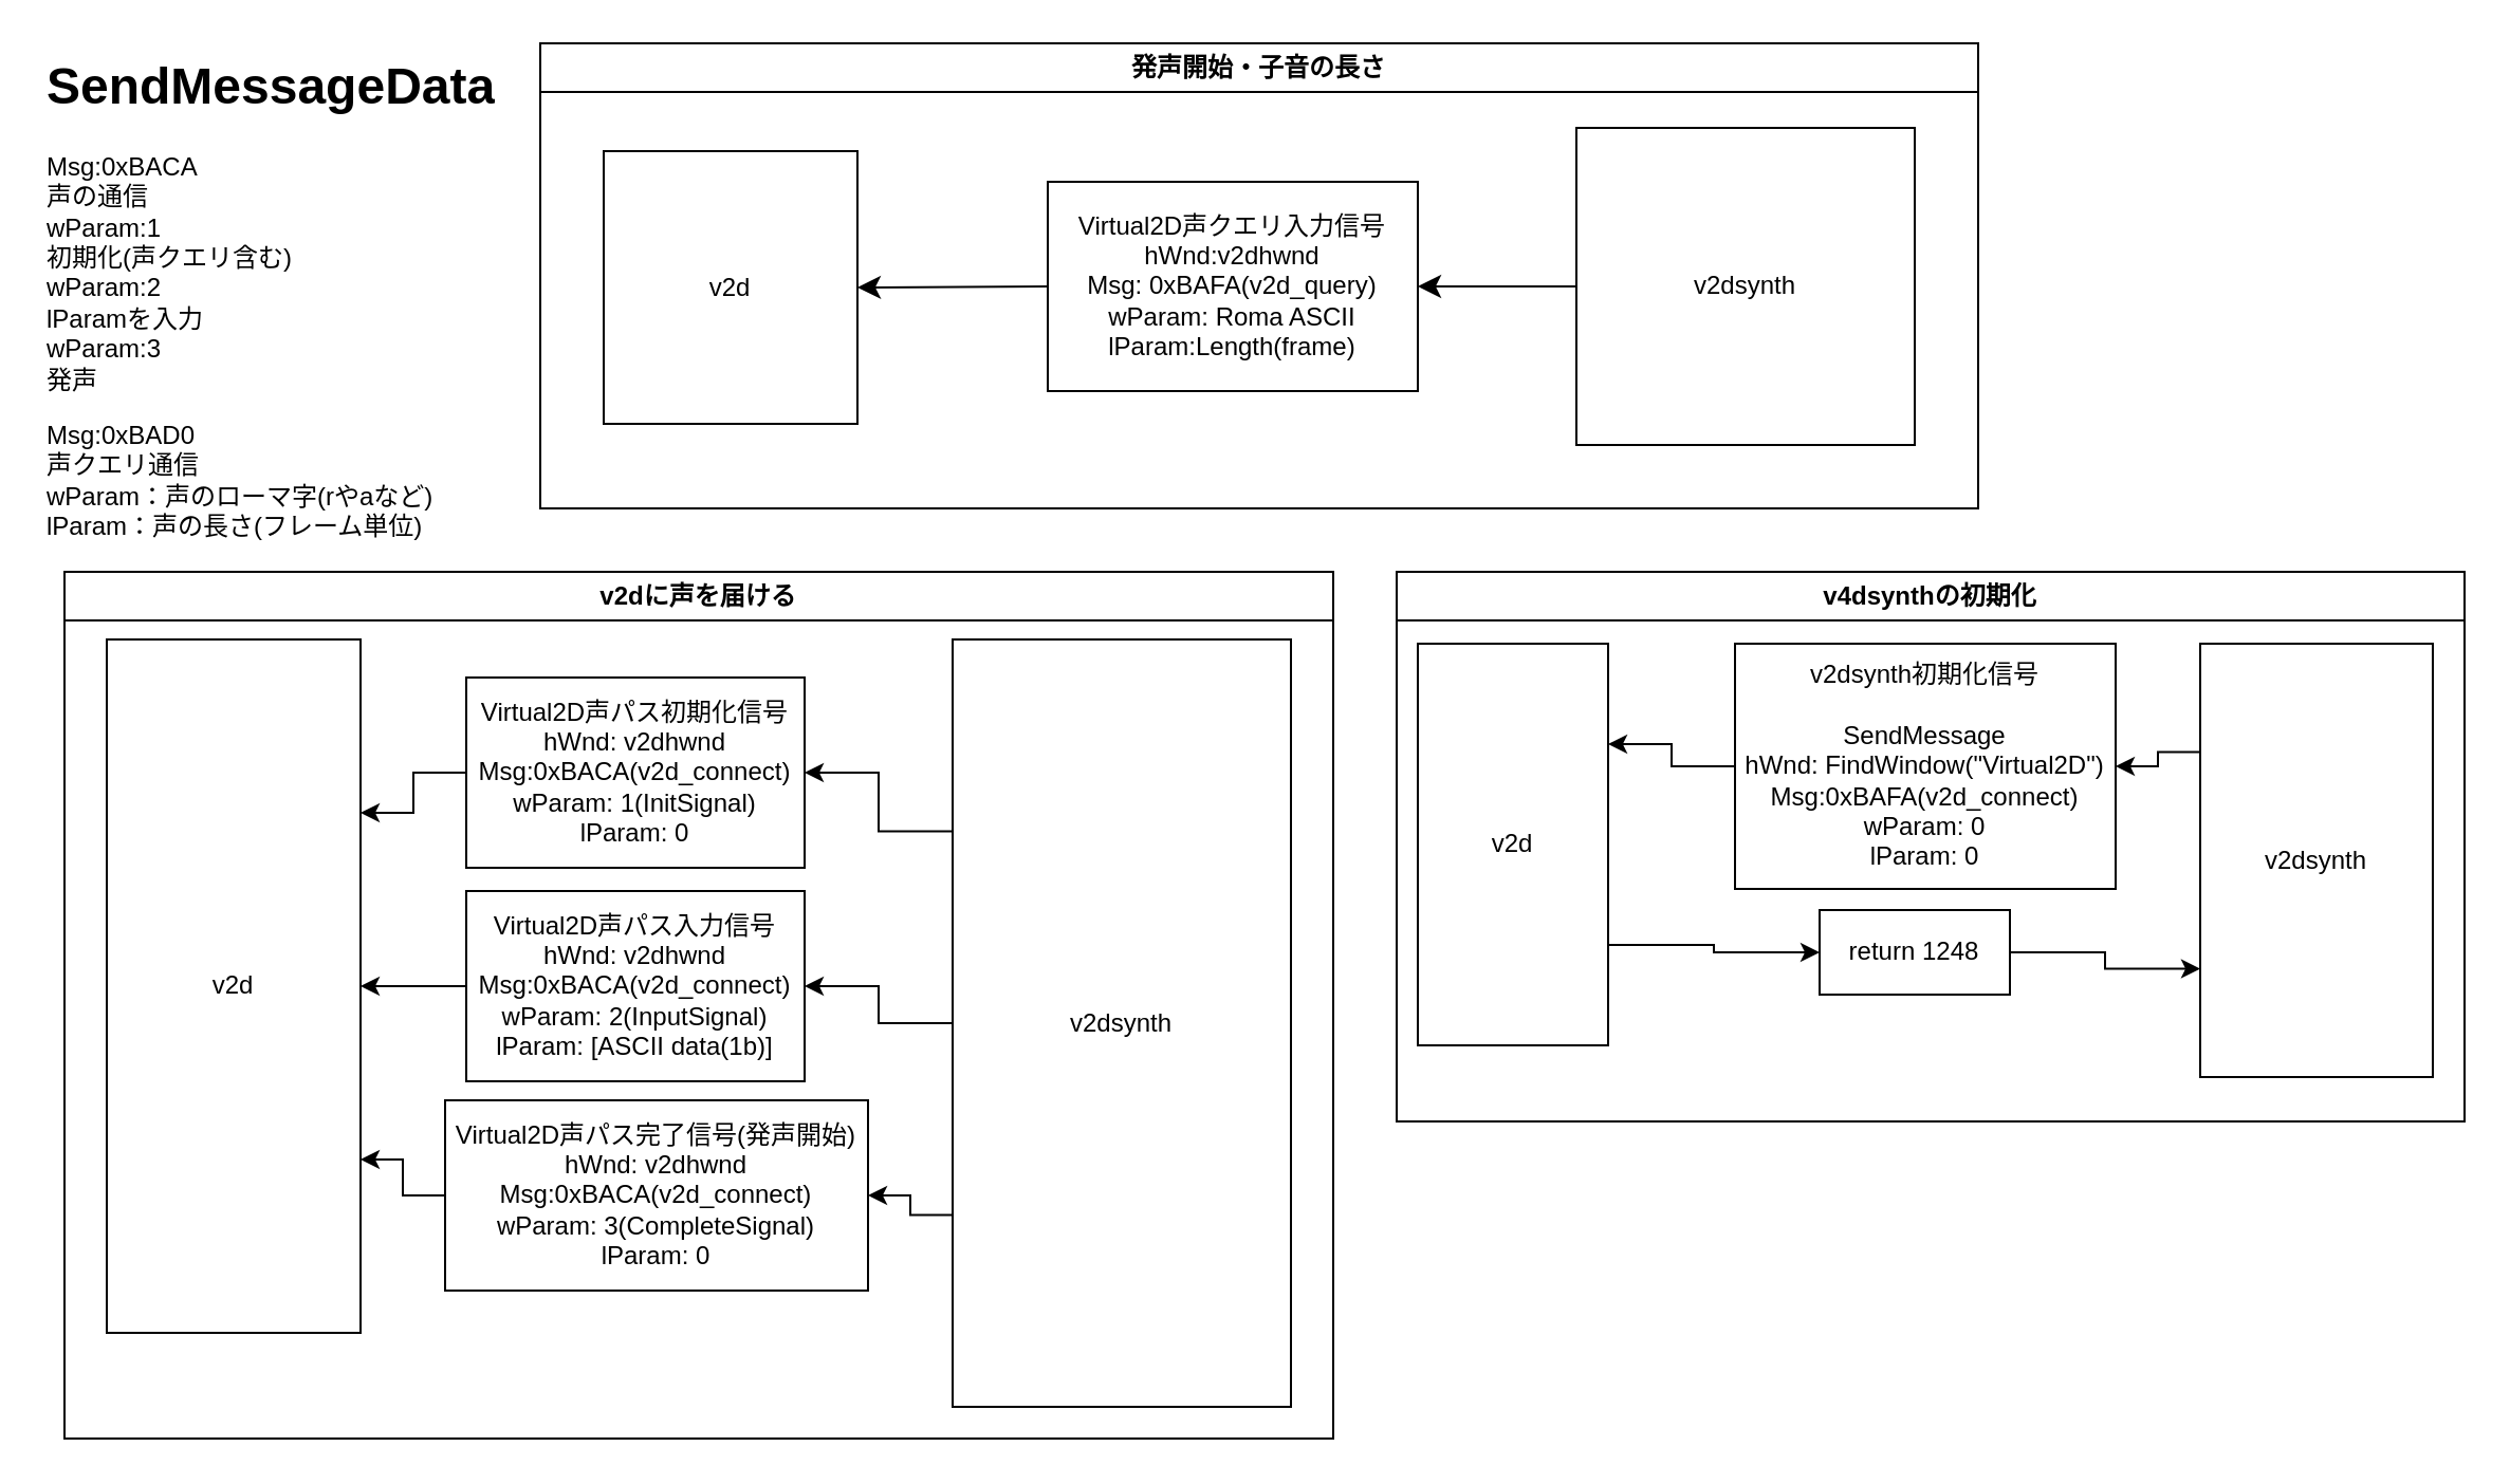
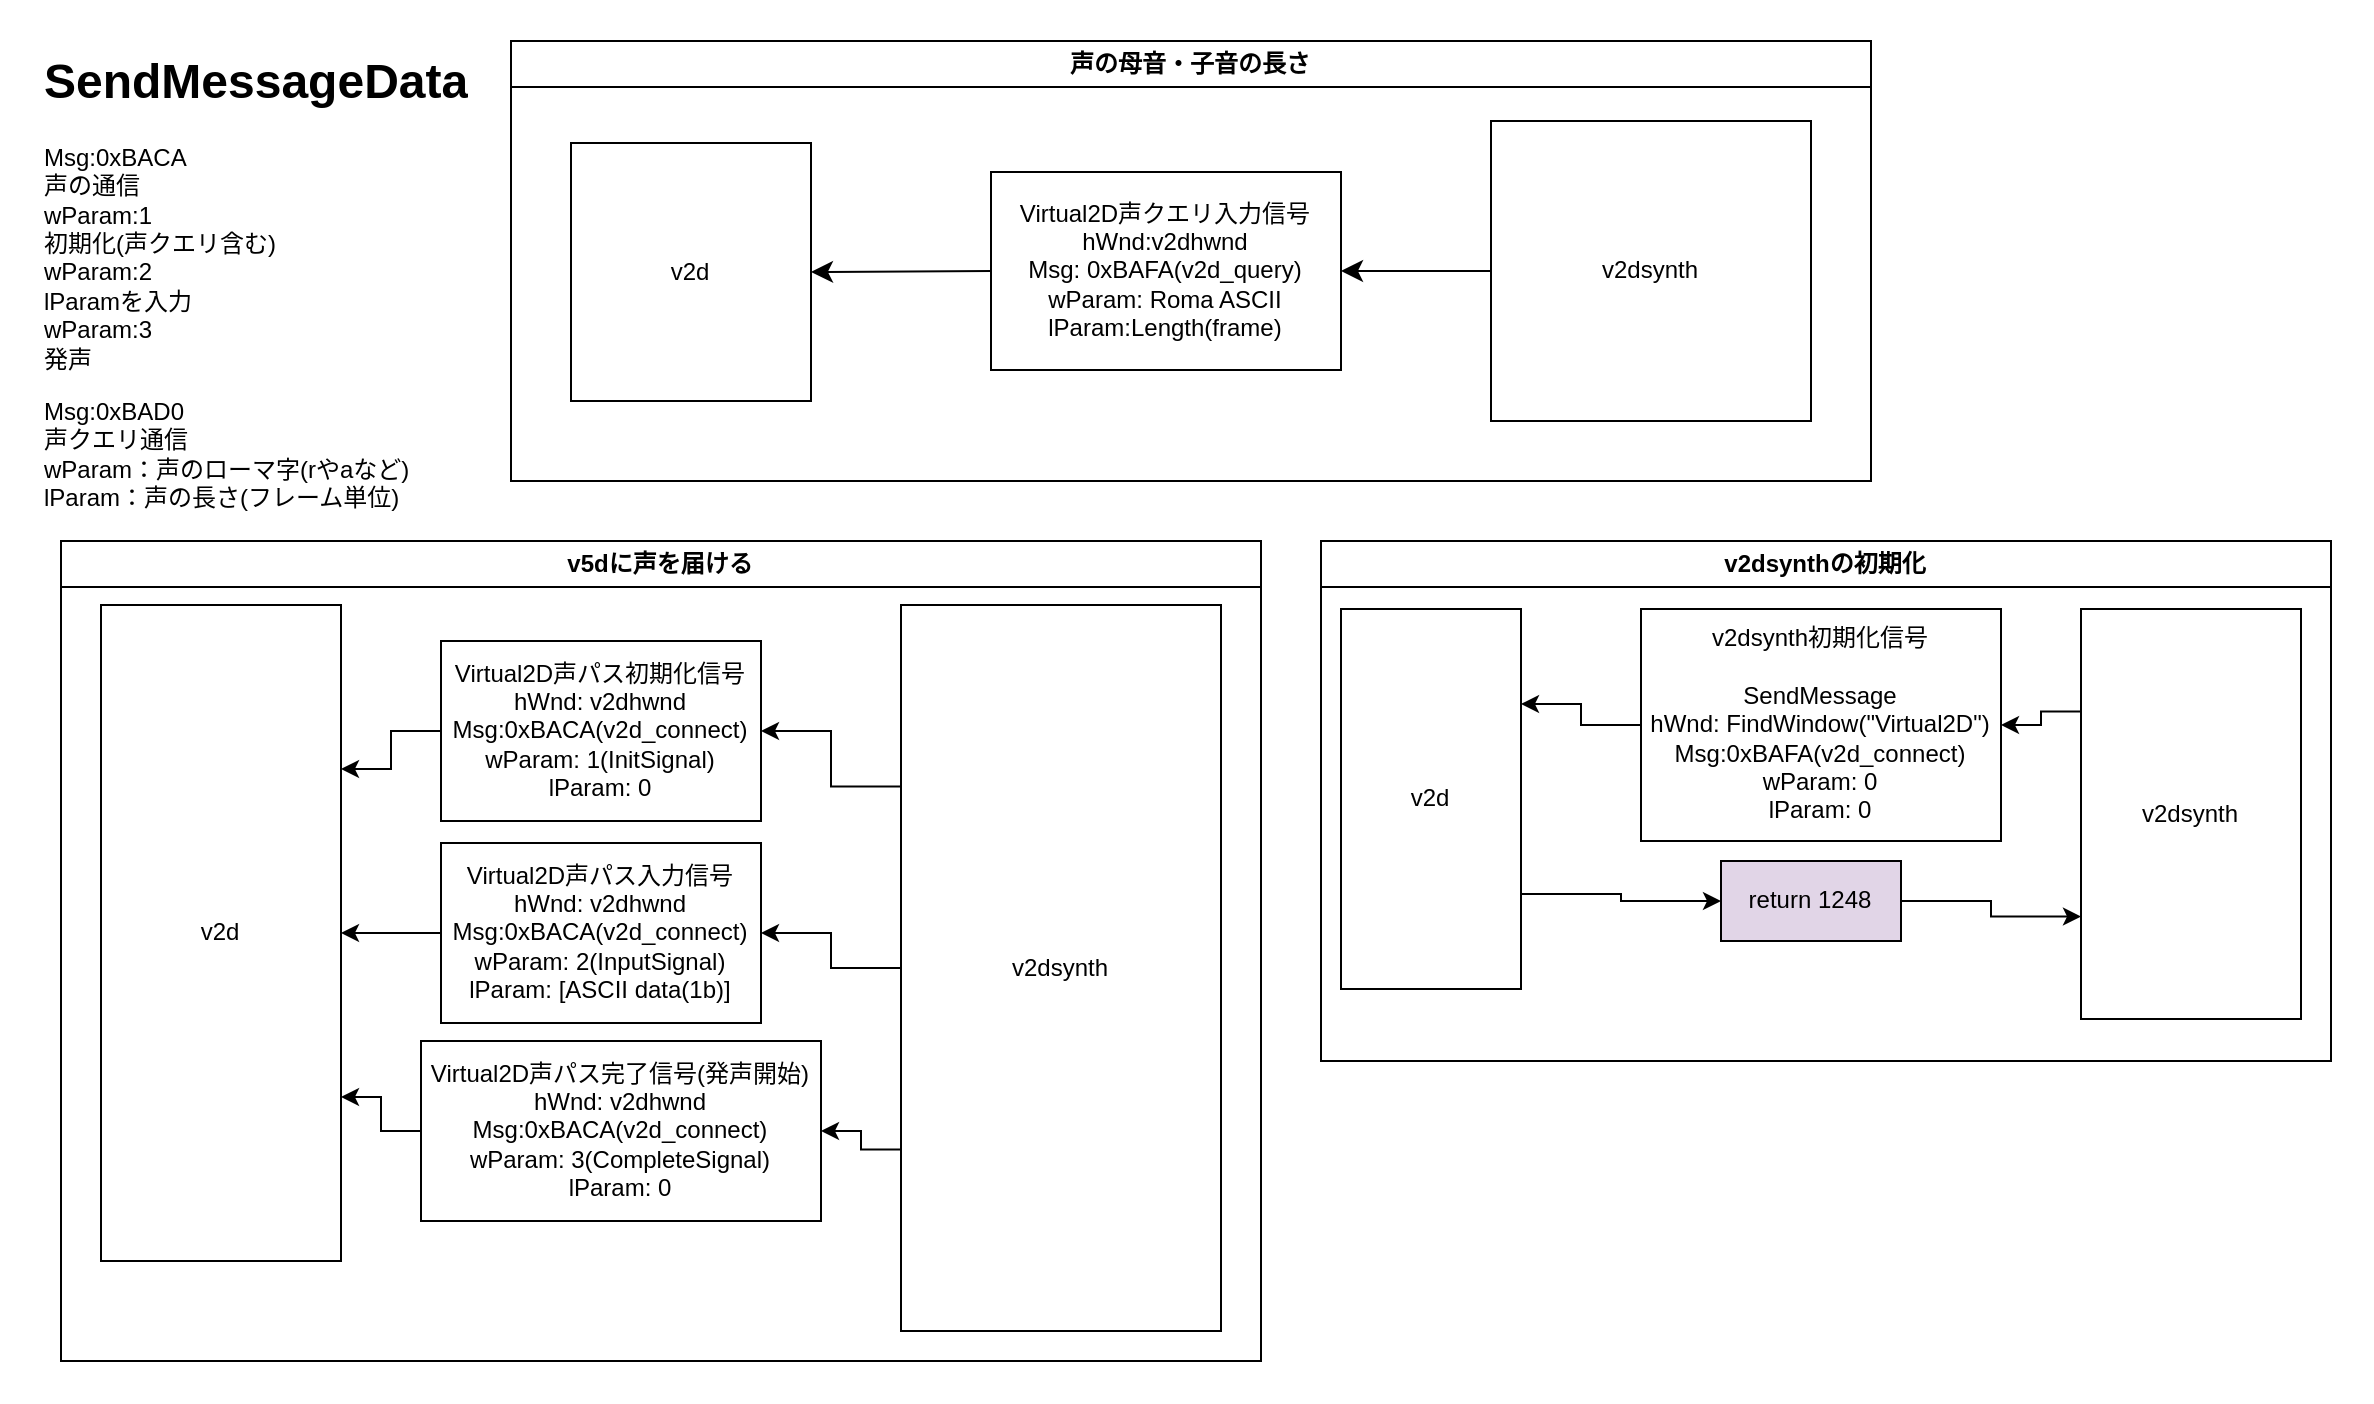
- <mxCell id="23" value="発声開始・子音の長さ" style="swimlane;whiteSpace=wrap;html=1;" parent="1" vertex="1"><mxGeometry x="255" y="20" width="680" height="220" as="geometry" /></mxCell>
+ <mxCell id="23" value="声の母音・子音の長さ" style="swimlane;whiteSpace=wrap;html=1;" parent="1" vertex="1"><mxGeometry x="255" y="20" width="680" height="220" as="geometry" /></mxCell>
- <mxCell id="11" value="v2dに声を届ける" style="swimlane;whiteSpace=wrap;html=1;" parent="1" vertex="1"><mxGeometry x="30" y="270" width="600" height="410" as="geometry" /></mxCell>
+ <mxCell id="11" value="v5dに声を届ける" style="swimlane;whiteSpace=wrap;html=1;" parent="1" vertex="1"><mxGeometry x="30" y="270" width="600" height="410" as="geometry" /></mxCell>
- <mxCell id="2" value="v4dsynthの初期化" style="swimlane;whiteSpace=wrap;html=1;" parent="1" vertex="1"><mxGeometry x="660" y="270" width="505" height="260" as="geometry" /></mxCell>
+ <mxCell id="2" value="v2dsynthの初期化" style="swimlane;whiteSpace=wrap;html=1;" parent="1" vertex="1"><mxGeometry x="660" y="270" width="505" height="260" as="geometry" /></mxCell>
- <mxCell id="10" value="return 1248" style="rounded=0;whiteSpace=wrap;html=1;" parent="2" vertex="1"><mxGeometry x="200" y="160" width="90" height="40" as="geometry" /></mxCell>
+ <mxCell id="10" value="return 1248" style="rounded=0;whiteSpace=wrap;html=1;fillColor=#e1d5e7;" parent="2" vertex="1"><mxGeometry x="200" y="160" width="90" height="40" as="geometry" /></mxCell>
